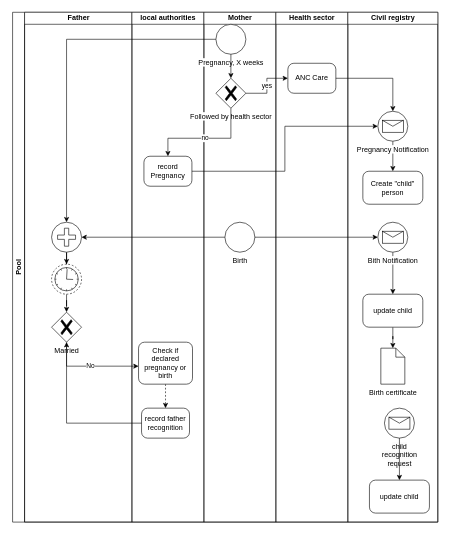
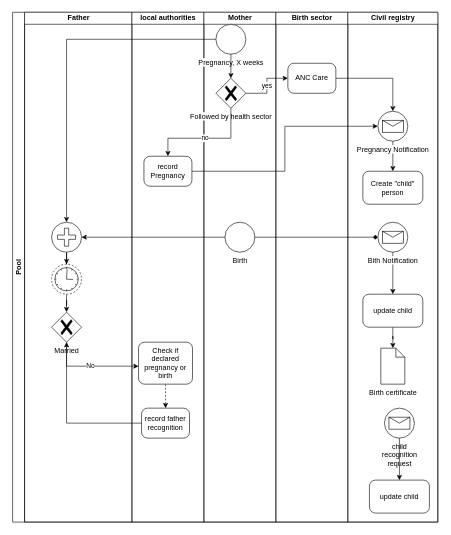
- <mxCell id="19" value="Health sector" style="swimlane;html=1;startSize=20;" vertex="1" parent="2"><mxGeometry x="439" width="120" height="850" as="geometry" /></mxCell>
+ <mxCell id="19" value="Birth sector" style="swimlane;html=1;startSize=20;" vertex="1" parent="2"><mxGeometry x="439" width="120" height="850" as="geometry" /></mxCell>
- <mxCell id="35" style="edgeStyle=orthogonalEdgeStyle;rounded=0;orthogonalLoop=1;jettySize=auto;html=1;" edge="1" parent="2" source="18" target="26"><mxGeometry relative="1" as="geometry" /></mxCell>
+ <mxCell id="35" style="edgeStyle=orthogonalEdgeStyle;rounded=0;orthogonalLoop=1;jettySize=auto;html=1;endArrow=diamond;" edge="1" parent="2" source="18" target="26"><mxGeometry relative="1" as="geometry" /></mxCell>
